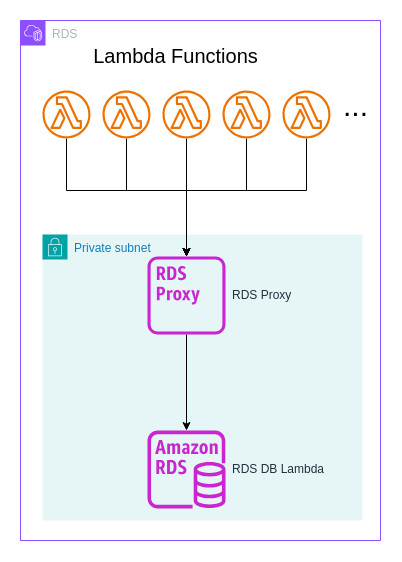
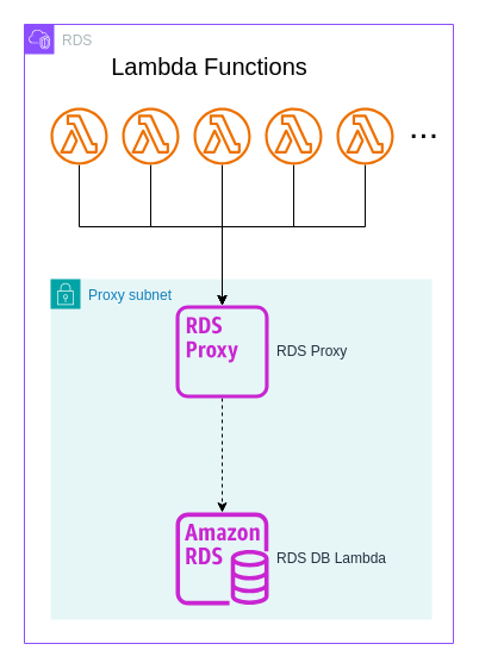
- <mxCell id="3" value="Private subnet" style="points=[[0,0],[0.25,0],[0.5,0],[0.75,0],[1,0],[1,0.25],[1,0.5],[1,0.75],[1,1],[0.75,1],[0.5,1],[0.25,1],[0,1],[0,0.75],[0,0.5],[0,0.25]];outlineConnect=0;gradientColor=none;html=1;whiteSpace=wrap;fontSize=12;fontStyle=0;container=1;pointerEvents=0;collapsible=0;recursiveResize=0;shape=mxgraph.aws4.group;grIcon=mxgraph.aws4.group_security_group;grStroke=0;strokeColor=#00A4A6;fillColor=#E6F6F7;verticalAlign=top;align=left;spacingLeft=30;fontColor=#147EBA;dashed=0;" vertex="1" parent="2"><mxGeometry x="22" y="214" width="320" height="286" as="geometry" /></mxCell>
+ <mxCell id="3" value="Proxy subnet" style="points=[[0,0],[0.25,0],[0.5,0],[0.75,0],[1,0],[1,0.25],[1,0.5],[1,0.75],[1,1],[0.75,1],[0.5,1],[0.25,1],[0,1],[0,0.75],[0,0.5],[0,0.25]];outlineConnect=0;gradientColor=none;html=1;whiteSpace=wrap;fontSize=12;fontStyle=0;container=1;pointerEvents=0;collapsible=0;recursiveResize=0;shape=mxgraph.aws4.group;grIcon=mxgraph.aws4.group_security_group;grStroke=0;strokeColor=#00A4A6;fillColor=#E6F6F7;verticalAlign=top;align=left;spacingLeft=30;fontColor=#147EBA;dashed=0;" vertex="1" parent="2"><mxGeometry x="22" y="214" width="320" height="286" as="geometry" /></mxCell>
- <mxCell id="5" style="edgeStyle=orthogonalEdgeStyle;rounded=0;orthogonalLoop=1;jettySize=auto;html=1;" edge="1" parent="3" source="6" target="4"><mxGeometry relative="1" as="geometry" /></mxCell>
+ <mxCell id="5" style="edgeStyle=orthogonalEdgeStyle;rounded=0;orthogonalLoop=1;jettySize=auto;html=1;dashed=1;" edge="1" parent="3" source="6" target="4"><mxGeometry relative="1" as="geometry" /></mxCell>
